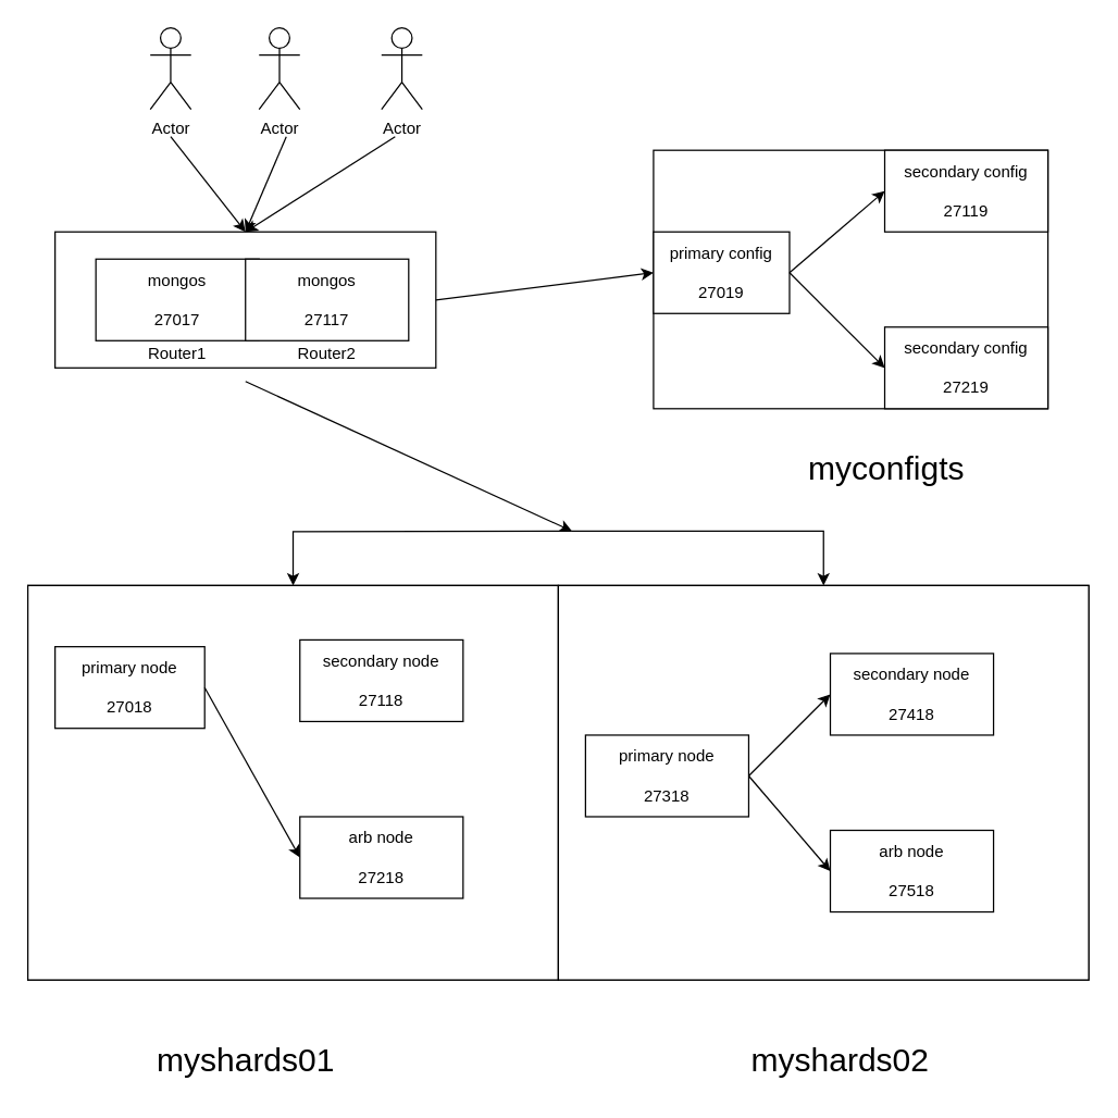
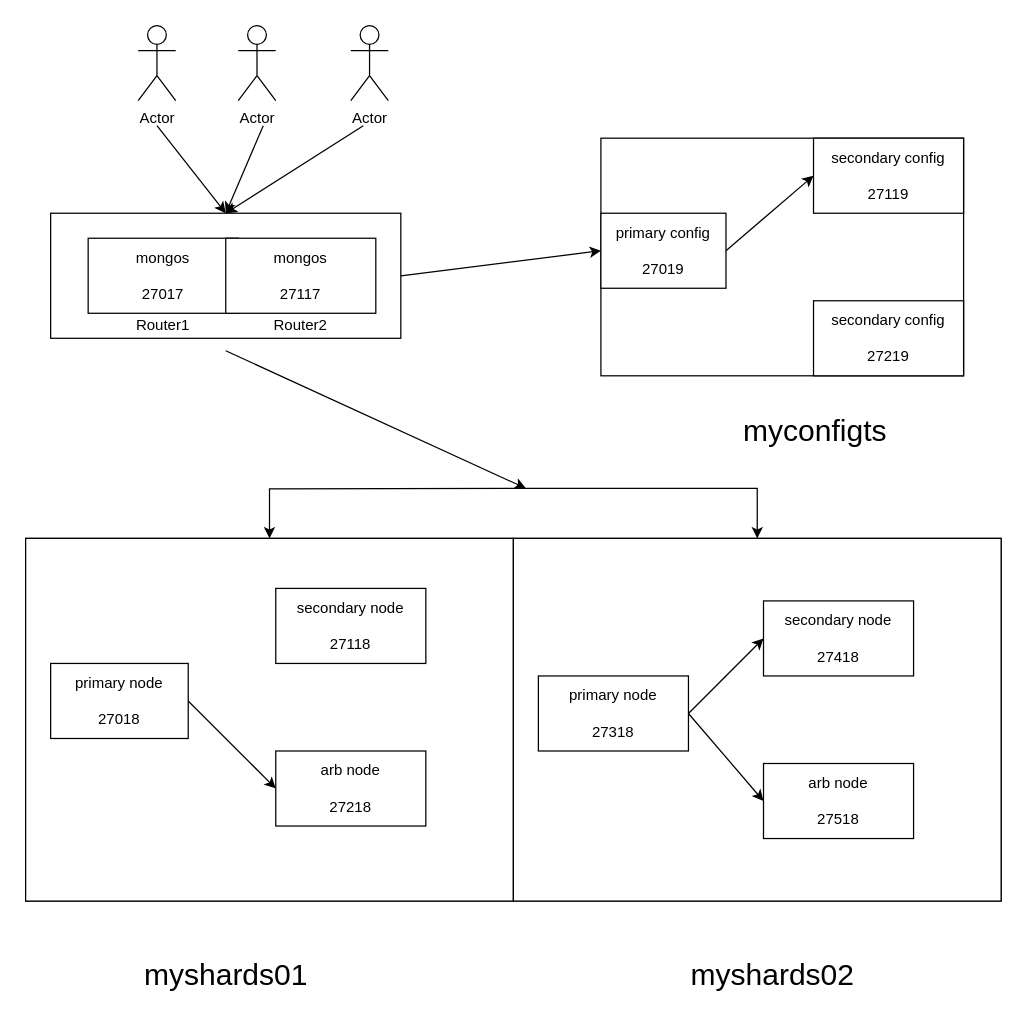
- <mxCell id="12" value="" style="endArrow=classic;html=1;entryX=0;entryY=0.5;entryDx=0;entryDy=0;exitX=1;exitY=0.5;exitDx=0;exitDy=0;" edge="1" parent="1" source="8" target="10"><mxGeometry width="50" height="50" relative="1" as="geometry"><mxPoint x="590" y="210" as="sourcePoint" /><mxPoint x="660" y="150" as="targetPoint" /></mxGeometry></mxCell>
- <mxCell id="25" value="primary node&lt;br&gt;&lt;br&gt;27018" style="rounded=0;whiteSpace=wrap;html=1;" vertex="1" parent="1"><mxGeometry x="40" y="475" width="110" height="60" as="geometry" /></mxCell>
+ <mxCell id="25" value="primary node&lt;br&gt;&lt;br&gt;27018" style="rounded=0;whiteSpace=wrap;html=1;" vertex="1" parent="1"><mxGeometry x="40" y="530" width="110" height="60" as="geometry" /></mxCell>
